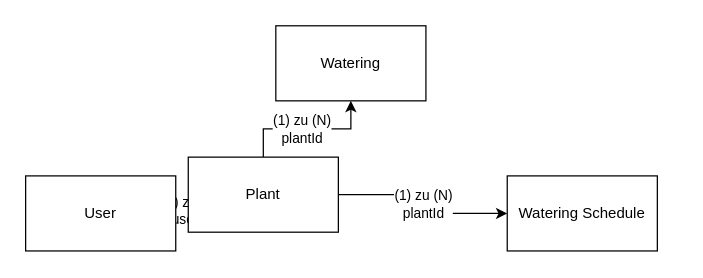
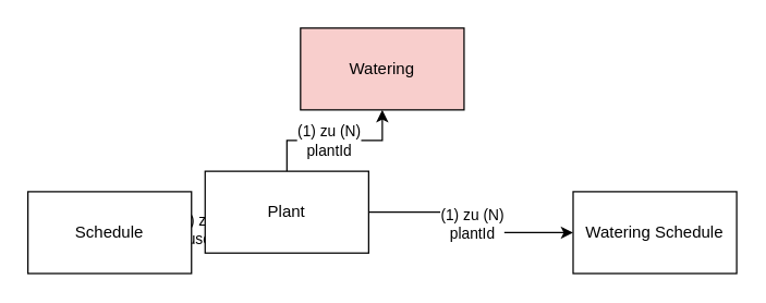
- <mxCell id="10" value="Watering" style="rounded=0;whiteSpace=wrap;html=1;" vertex="1" parent="1"><mxGeometry x="220" y="20" width="120" height="60" as="geometry" /></mxCell>
+ <mxCell id="10" value="Watering" style="rounded=0;whiteSpace=wrap;html=1;fillColor=#f8cecc;" vertex="1" parent="1"><mxGeometry x="220" y="20" width="120" height="60" as="geometry" /></mxCell>
- <mxCell id="4" value="User" style="rounded=0;whiteSpace=wrap;html=1;" vertex="1" parent="1"><mxGeometry x="20" y="140" width="120" height="60" as="geometry" /></mxCell>
+ <mxCell id="4" value="Schedule" style="rounded=0;whiteSpace=wrap;html=1;" vertex="1" parent="1"><mxGeometry x="20" y="140" width="120" height="60" as="geometry" /></mxCell>
- <mxCell id="11" value="Watering Schedule" style="rounded=0;whiteSpace=wrap;html=1;" vertex="1" parent="1"><mxGeometry x="405" y="140" width="120" height="60" as="geometry" /></mxCell>
+ <mxCell id="11" value="Watering Schedule" style="rounded=0;whiteSpace=wrap;html=1;" vertex="1" parent="1"><mxGeometry x="420" y="140" width="120" height="60" as="geometry" /></mxCell>
